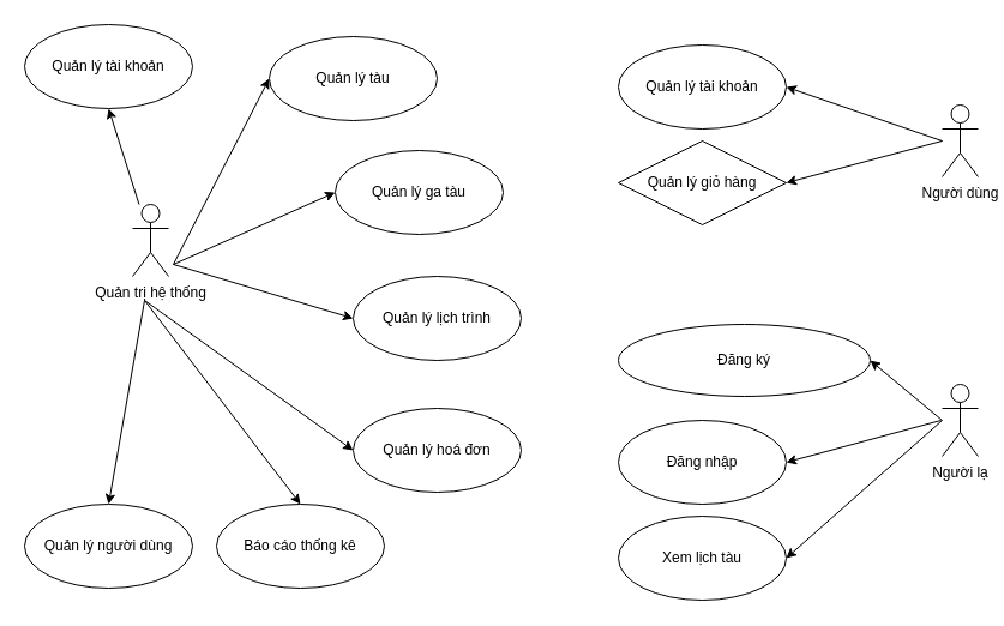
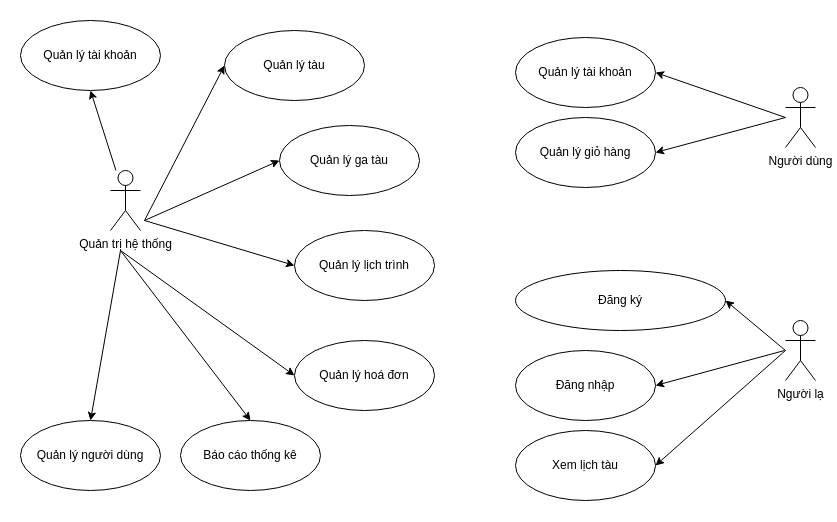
- <mxCell id="21" value="Quản lý giỏ hàng" style="rhombus;whiteSpace=wrap;html=1;" parent="1" vertex="1"><mxGeometry x="515" y="117" width="140" height="70" as="geometry" /></mxCell>
+ <mxCell id="21" value="Quản lý giỏ hàng" style="ellipse;whiteSpace=wrap;html=1;" parent="1" vertex="1"><mxGeometry x="515" y="117" width="140" height="70" as="geometry" /></mxCell>
